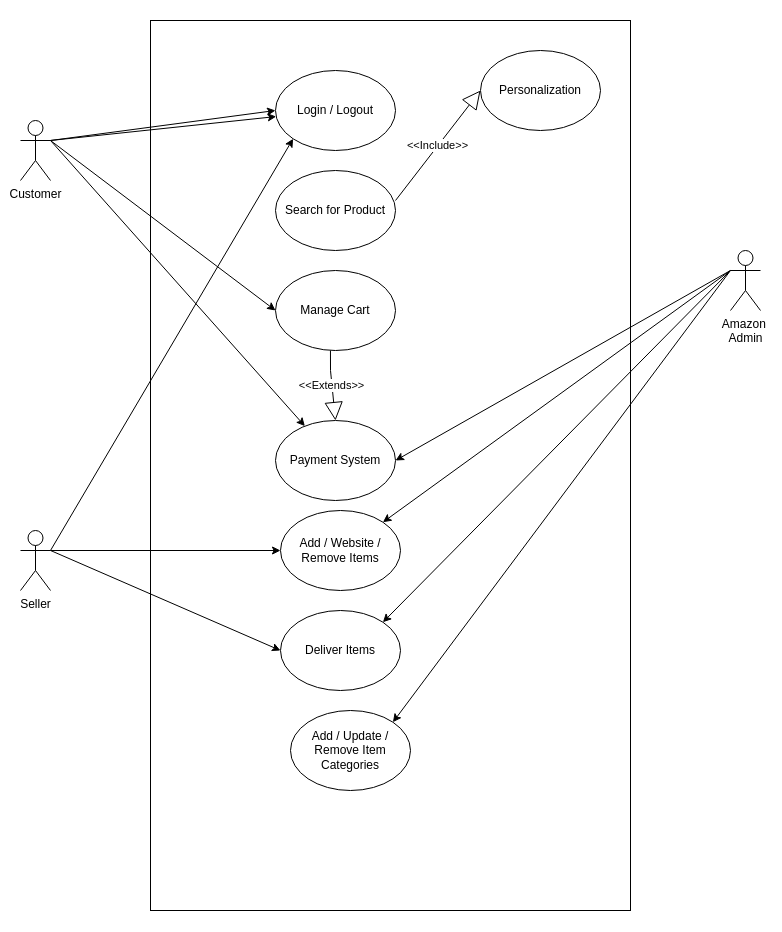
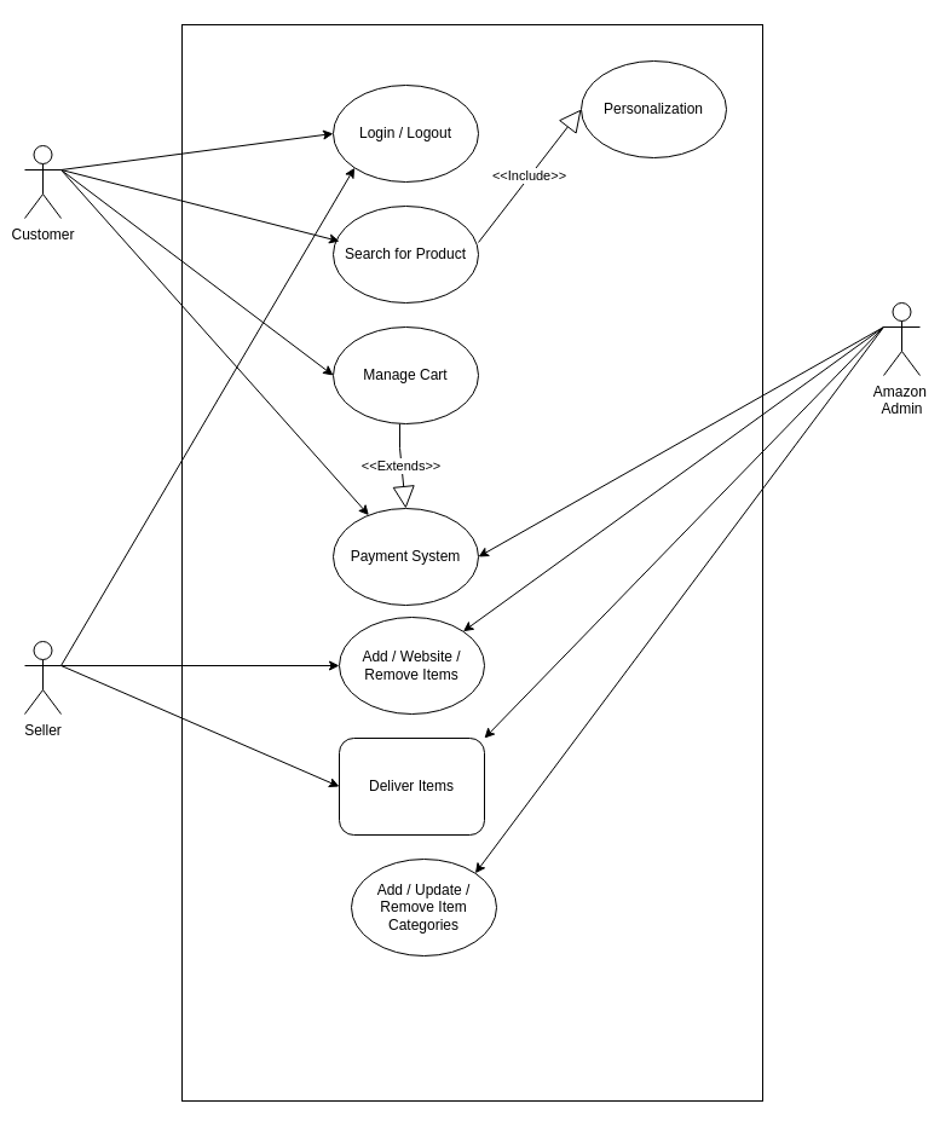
- <mxCell id="10" value="" style="endArrow=classic;html=1;rounded=0;exitX=1;exitY=0.333;exitDx=0;exitDy=0;exitPerimeter=0;" edge="1" parent="1" source="3" target="6"><mxGeometry width="50" height="50" relative="1" as="geometry"><mxPoint x="50" y="240" as="sourcePoint" /><mxPoint x="100" y="190" as="targetPoint" /></mxGeometry></mxCell>
+ <mxCell id="10" value="" style="endArrow=classic;html=1;rounded=0;exitX=1;exitY=0.333;exitDx=0;exitDy=0;exitPerimeter=0;entryX=0.042;entryY=0.363;entryDx=0;entryDy=0;entryPerimeter=0;" edge="1" parent="1" source="3" target="9"><mxGeometry width="50" height="50" relative="1" as="geometry"><mxPoint x="50" y="240" as="sourcePoint" /><mxPoint x="100" y="190" as="targetPoint" /></mxGeometry></mxCell>
- <mxCell id="20" value="Deliver Items" style="ellipse;whiteSpace=wrap;html=1;" vertex="1" parent="1"><mxGeometry x="280" y="610" width="120" height="80" as="geometry" /></mxCell>
+ <mxCell id="20" value="Deliver Items" style="whiteSpace=wrap;html=1;rounded=1;" vertex="1" parent="1"><mxGeometry x="280" y="610" width="120" height="80" as="geometry" /></mxCell>
